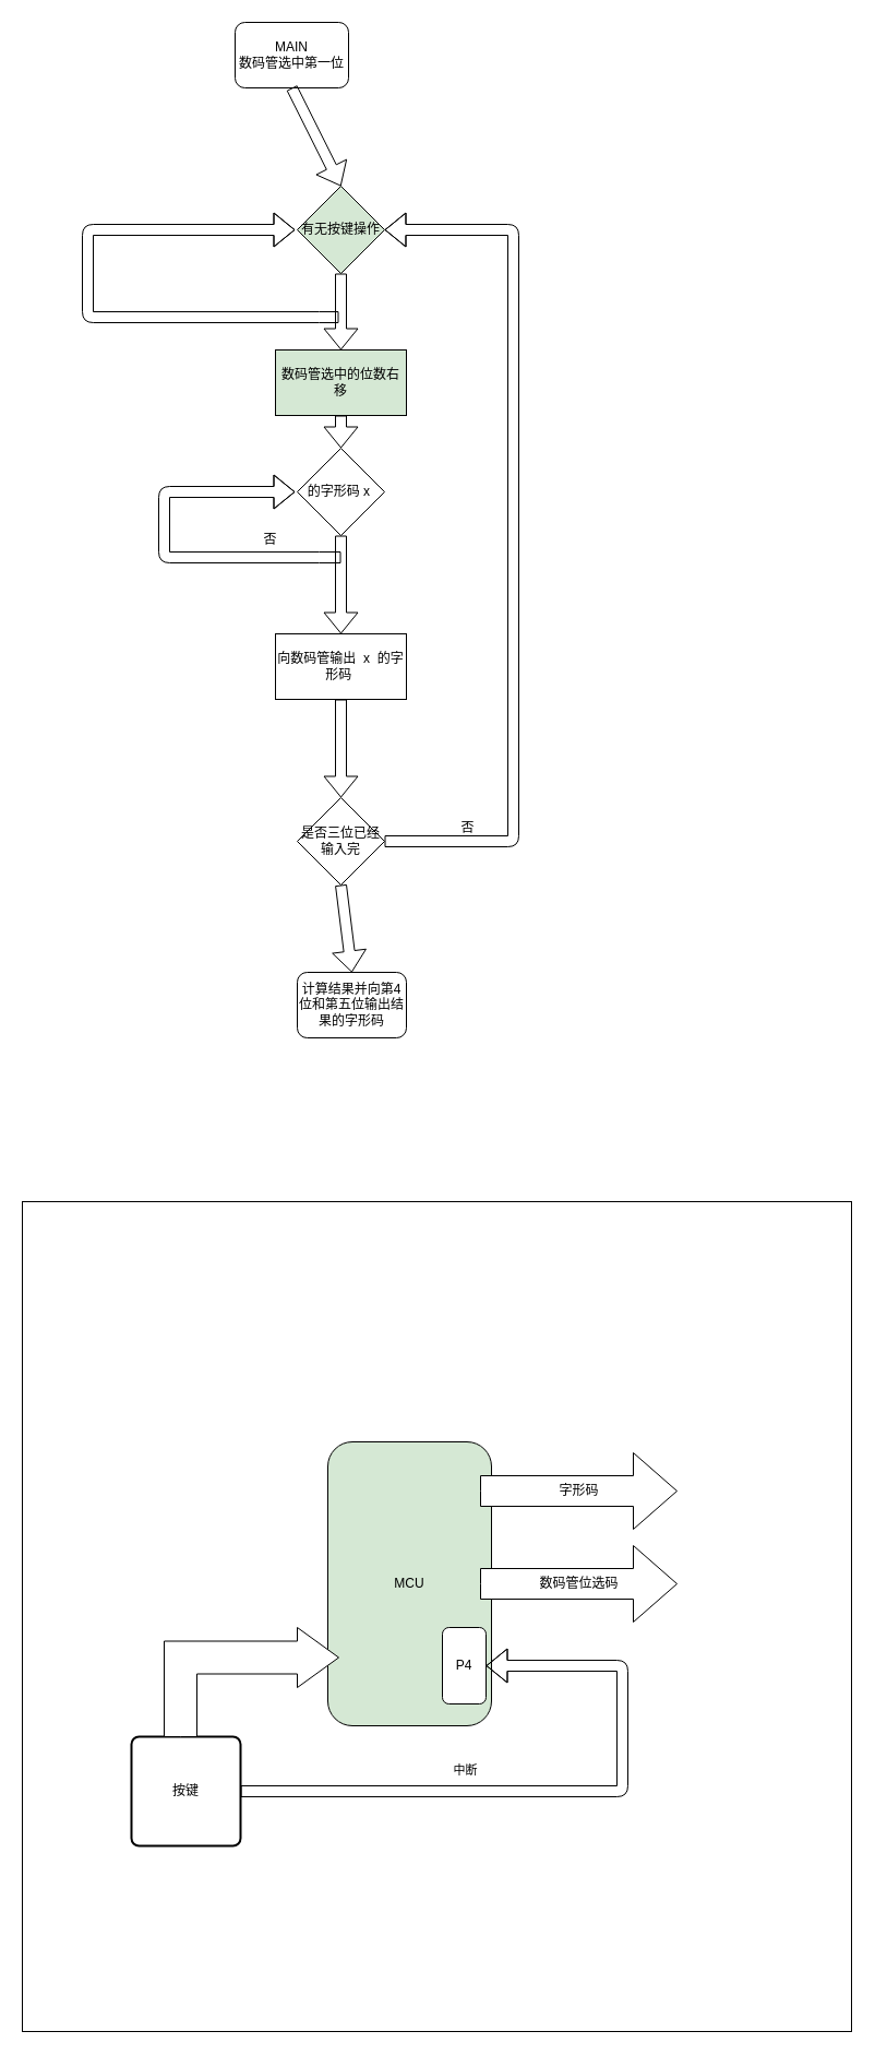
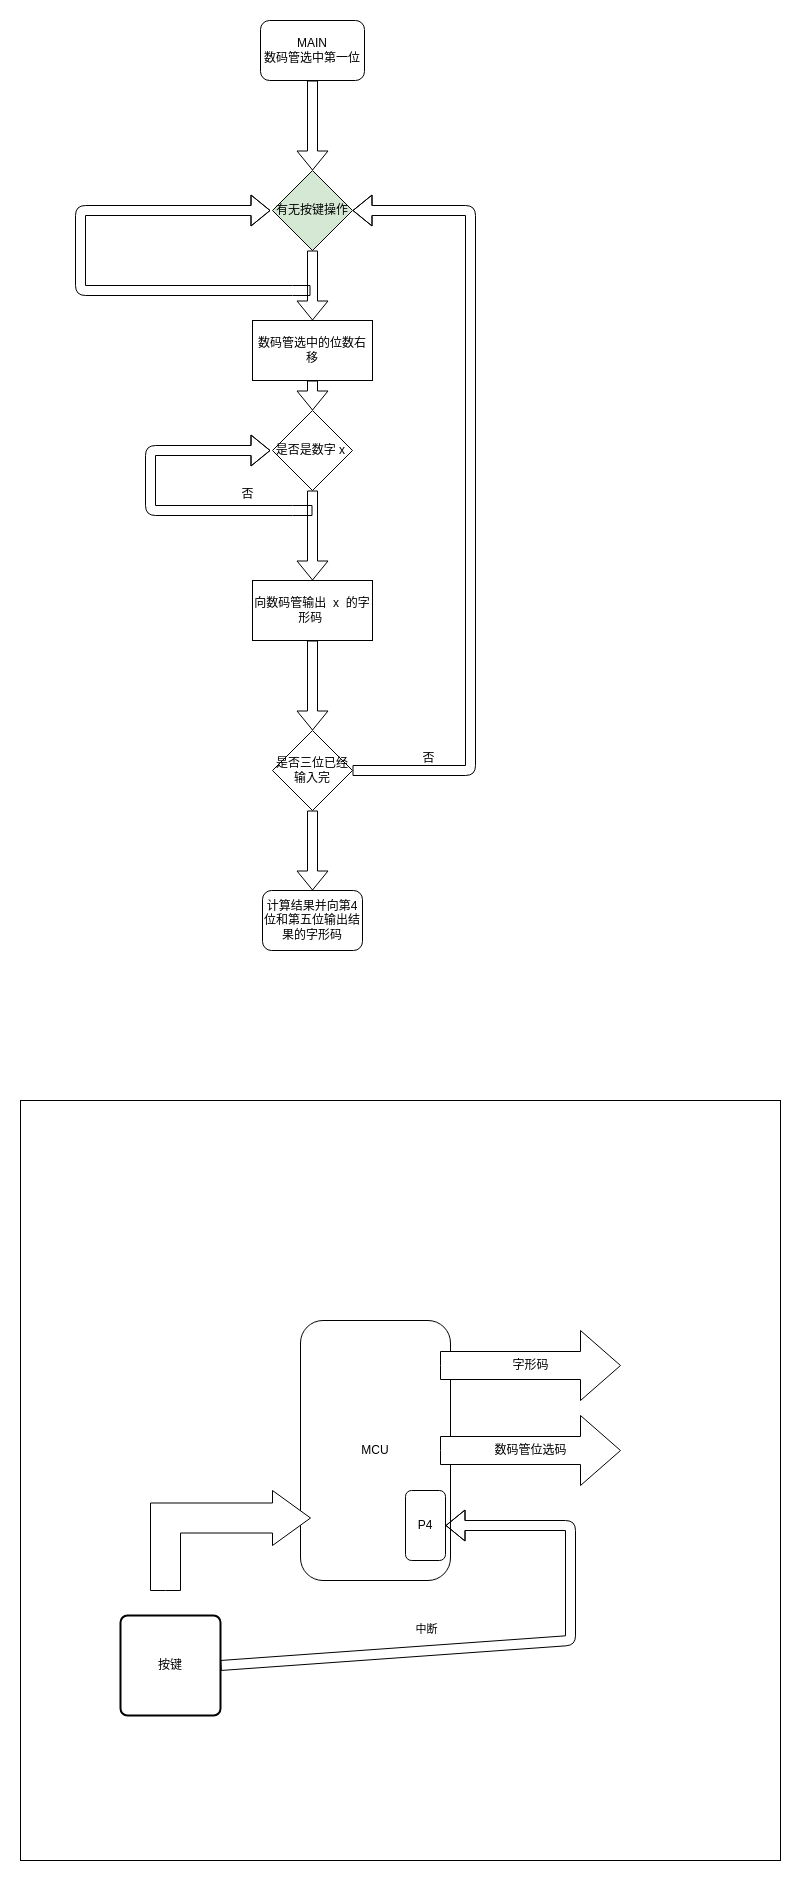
- <mxCell id="11" value="MAIN&lt;br&gt;数码管选中第一位" style="rounded=1;whiteSpace=wrap;html=1;shadow=0;" parent="1" vertex="1"><mxGeometry x="215" y="20" width="104" height="60" as="geometry" /></mxCell>
+ <mxCell id="11" value="MAIN&lt;br&gt;数码管选中第一位" style="rounded=1;whiteSpace=wrap;html=1;shadow=0;" parent="1" vertex="1"><mxGeometry x="260" y="20" width="104" height="60" as="geometry" /></mxCell>
- <mxCell id="23" value="数码管选中的位数右移" style="rounded=0;whiteSpace=wrap;html=1;shadow=0;fillColor=#d5e8d4;" parent="1" vertex="1"><mxGeometry x="252" y="320" width="120" height="60" as="geometry" /></mxCell>
+ <mxCell id="23" value="数码管选中的位数右移" style="rounded=0;whiteSpace=wrap;html=1;shadow=0;" parent="1" vertex="1"><mxGeometry x="252" y="320" width="120" height="60" as="geometry" /></mxCell>
- <mxCell id="18" value="的字形码 x&amp;nbsp;" style="rhombus;whiteSpace=wrap;html=1;shadow=0;" parent="1" vertex="1"><mxGeometry x="272" y="410" width="80" height="80" as="geometry" /></mxCell>
+ <mxCell id="18" value="是否是数字 x&amp;nbsp;" style="rhombus;whiteSpace=wrap;html=1;shadow=0;" parent="1" vertex="1"><mxGeometry x="272" y="410" width="80" height="80" as="geometry" /></mxCell>
- <mxCell id="12" value="计算结果并向第4位和第五位输出结果的字形码" style="rounded=1;whiteSpace=wrap;html=1;shadow=0;" parent="1" vertex="1"><mxGeometry x="272" y="890" width="100" height="60" as="geometry" /></mxCell>
+ <mxCell id="12" value="计算结果并向第4位和第五位输出结果的字形码" style="rounded=1;whiteSpace=wrap;html=1;shadow=0;" parent="1" vertex="1"><mxGeometry x="262" y="890" width="100" height="60" as="geometry" /></mxCell>
- <mxCell id="3" value="MCU" style="rounded=1;whiteSpace=wrap;html=1;fillColor=#d5e8d4;" parent="1" vertex="1"><mxGeometry x="300" y="1320" width="150" height="260" as="geometry" /></mxCell>
+ <mxCell id="3" value="MCU" style="rounded=1;whiteSpace=wrap;html=1;" parent="1" vertex="1"><mxGeometry x="300" y="1320" width="150" height="260" as="geometry" /></mxCell>
- <mxCell id="7" value="按键" style="rounded=1;whiteSpace=wrap;html=1;absoluteArcSize=1;arcSize=14;strokeWidth=2;shadow=0;" parent="1" vertex="1"><mxGeometry x="120" y="1590" width="100" height="100" as="geometry" /></mxCell>
+ <mxCell id="7" value="按键" style="rounded=1;whiteSpace=wrap;html=1;absoluteArcSize=1;arcSize=14;strokeWidth=2;shadow=0;" parent="1" vertex="1"><mxGeometry x="120" y="1615" width="100" height="100" as="geometry" /></mxCell>
